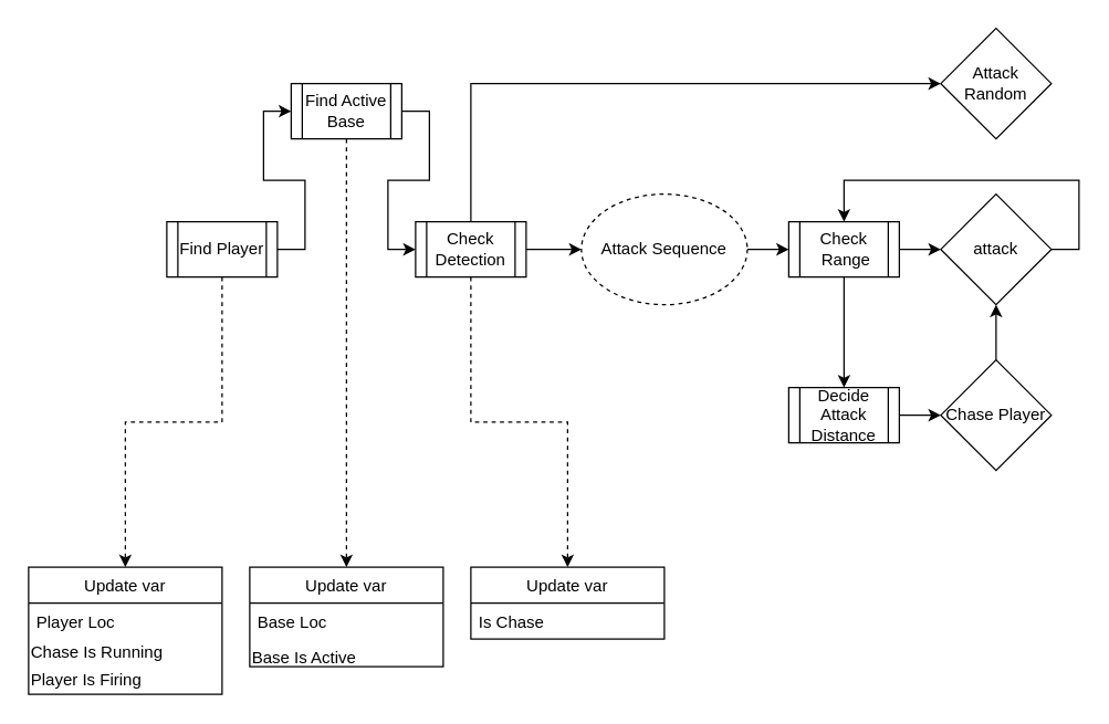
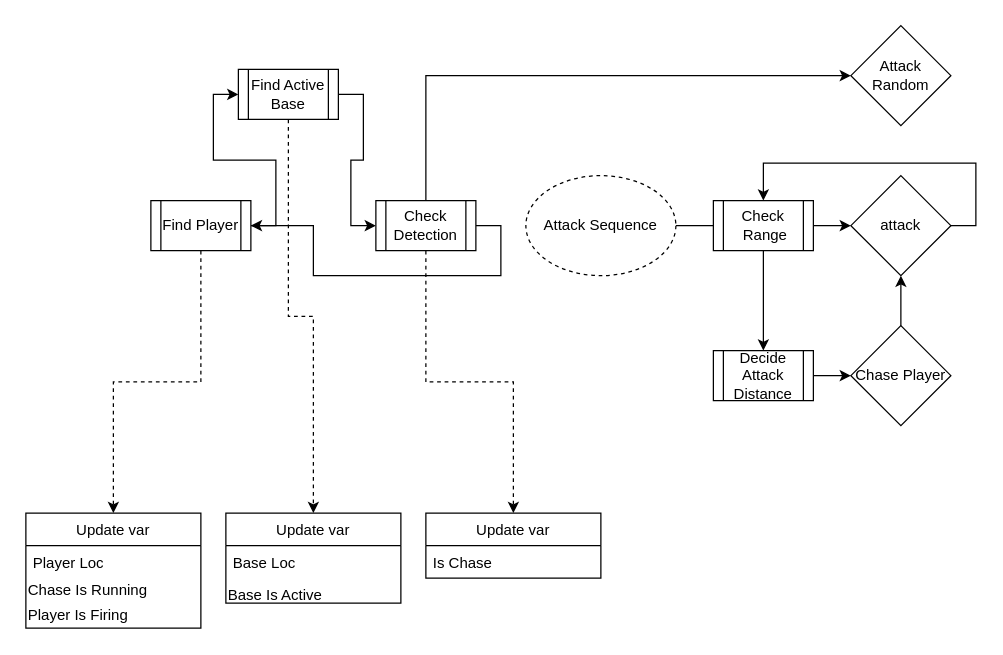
- <mxCell id="8" value="Find Active Base" style="shape=process;whiteSpace=wrap;html=1;backgroundOutline=1;" vertex="1" parent="1"><mxGeometry x="210" y="60" width="80" height="40" as="geometry" /></mxCell>
+ <mxCell id="8" value="Find Active Base" style="shape=process;whiteSpace=wrap;html=1;backgroundOutline=1;" vertex="1" parent="1"><mxGeometry x="190" y="55" width="80" height="40" as="geometry" /></mxCell>
- <mxCell id="9" style="edgeStyle=orthogonalEdgeStyle;rounded=0;orthogonalLoop=1;jettySize=auto;html=1;exitX=1;exitY=0.5;exitDx=0;exitDy=0;entryX=0;entryY=0.5;entryDx=0;entryDy=0;" edge="1" parent="1" source="12" target="24"><mxGeometry relative="1" as="geometry" /></mxCell>
+ <mxCell id="9" style="edgeStyle=orthogonalEdgeStyle;rounded=0;orthogonalLoop=1;jettySize=auto;html=1;exitX=1;exitY=0.5;exitDx=0;exitDy=0;" edge="1" parent="1" source="12" target="5"><mxGeometry relative="1" as="geometry" /></mxCell>
- <mxCell id="23" style="edgeStyle=orthogonalEdgeStyle;rounded=0;orthogonalLoop=1;jettySize=auto;html=1;exitX=1;exitY=0.5;exitDx=0;exitDy=0;entryX=0;entryY=0.5;entryDx=0;entryDy=0;" edge="1" parent="13" source="24" target="21"><mxGeometry relative="1" as="geometry" /></mxCell>
+ <mxCell id="23" style="edgeStyle=orthogonalEdgeStyle;rounded=0;orthogonalLoop=1;jettySize=auto;html=1;exitX=1;exitY=0.5;exitDx=0;exitDy=0;entryX=0;entryY=0.5;entryDx=0;entryDy=0;endArrow=none;" edge="1" parent="13" source="24" target="21"><mxGeometry relative="1" as="geometry" /></mxCell>
